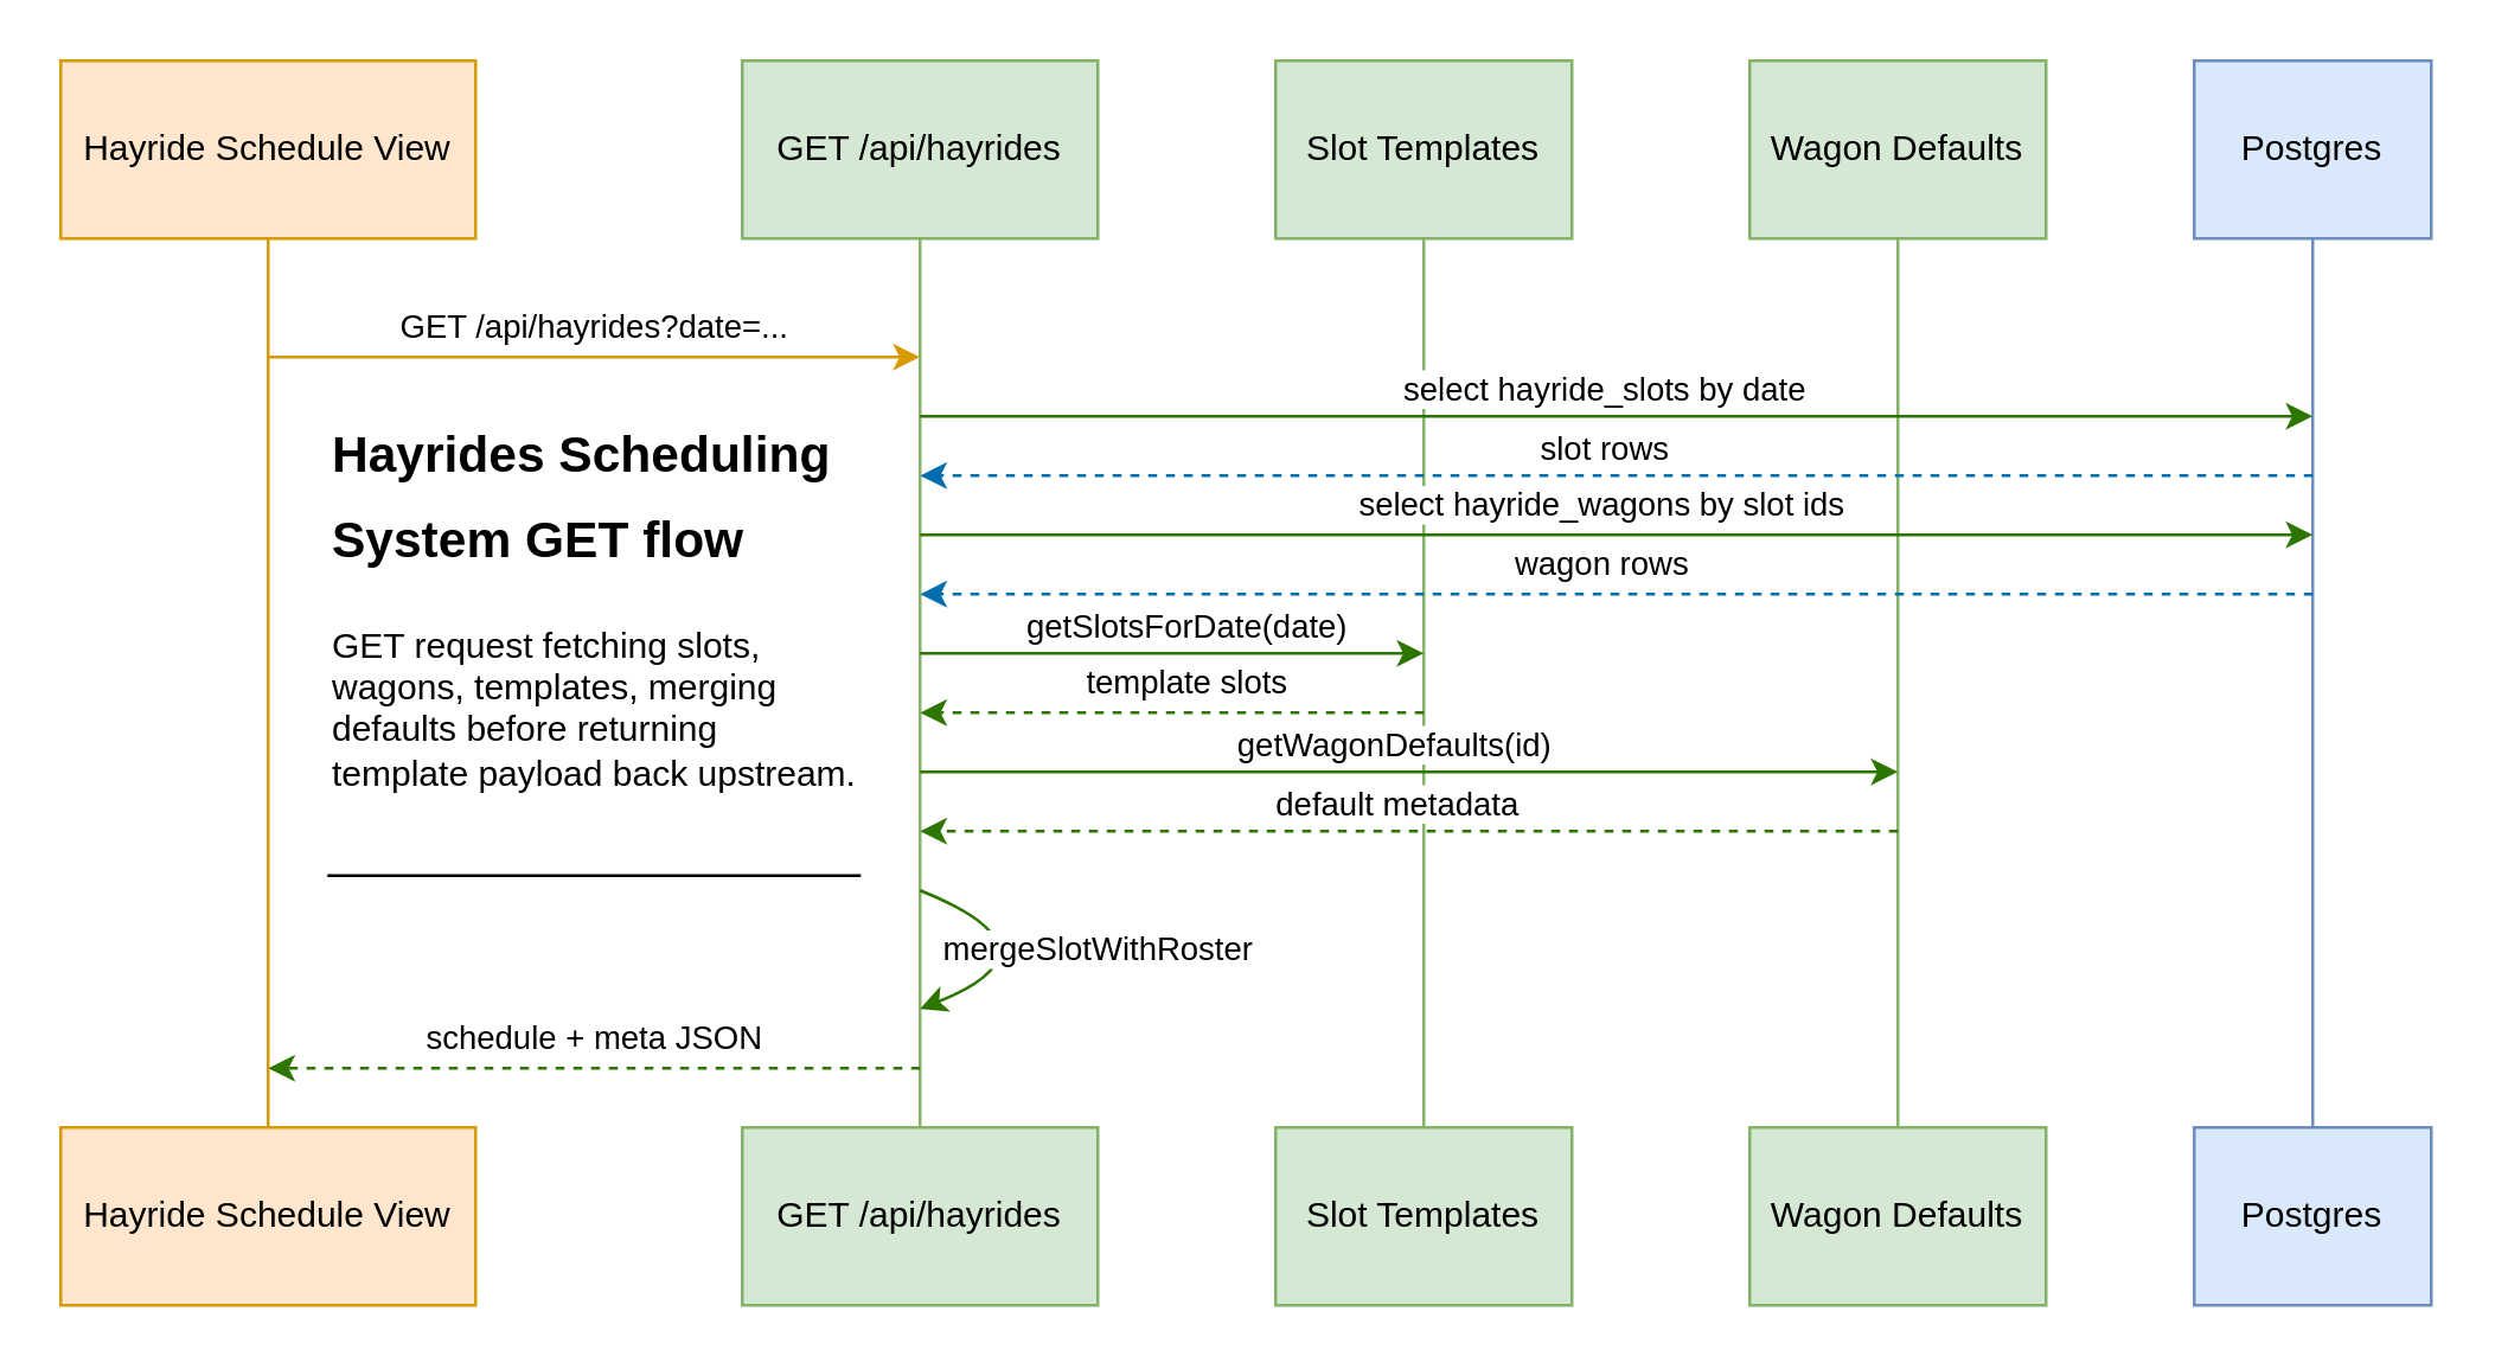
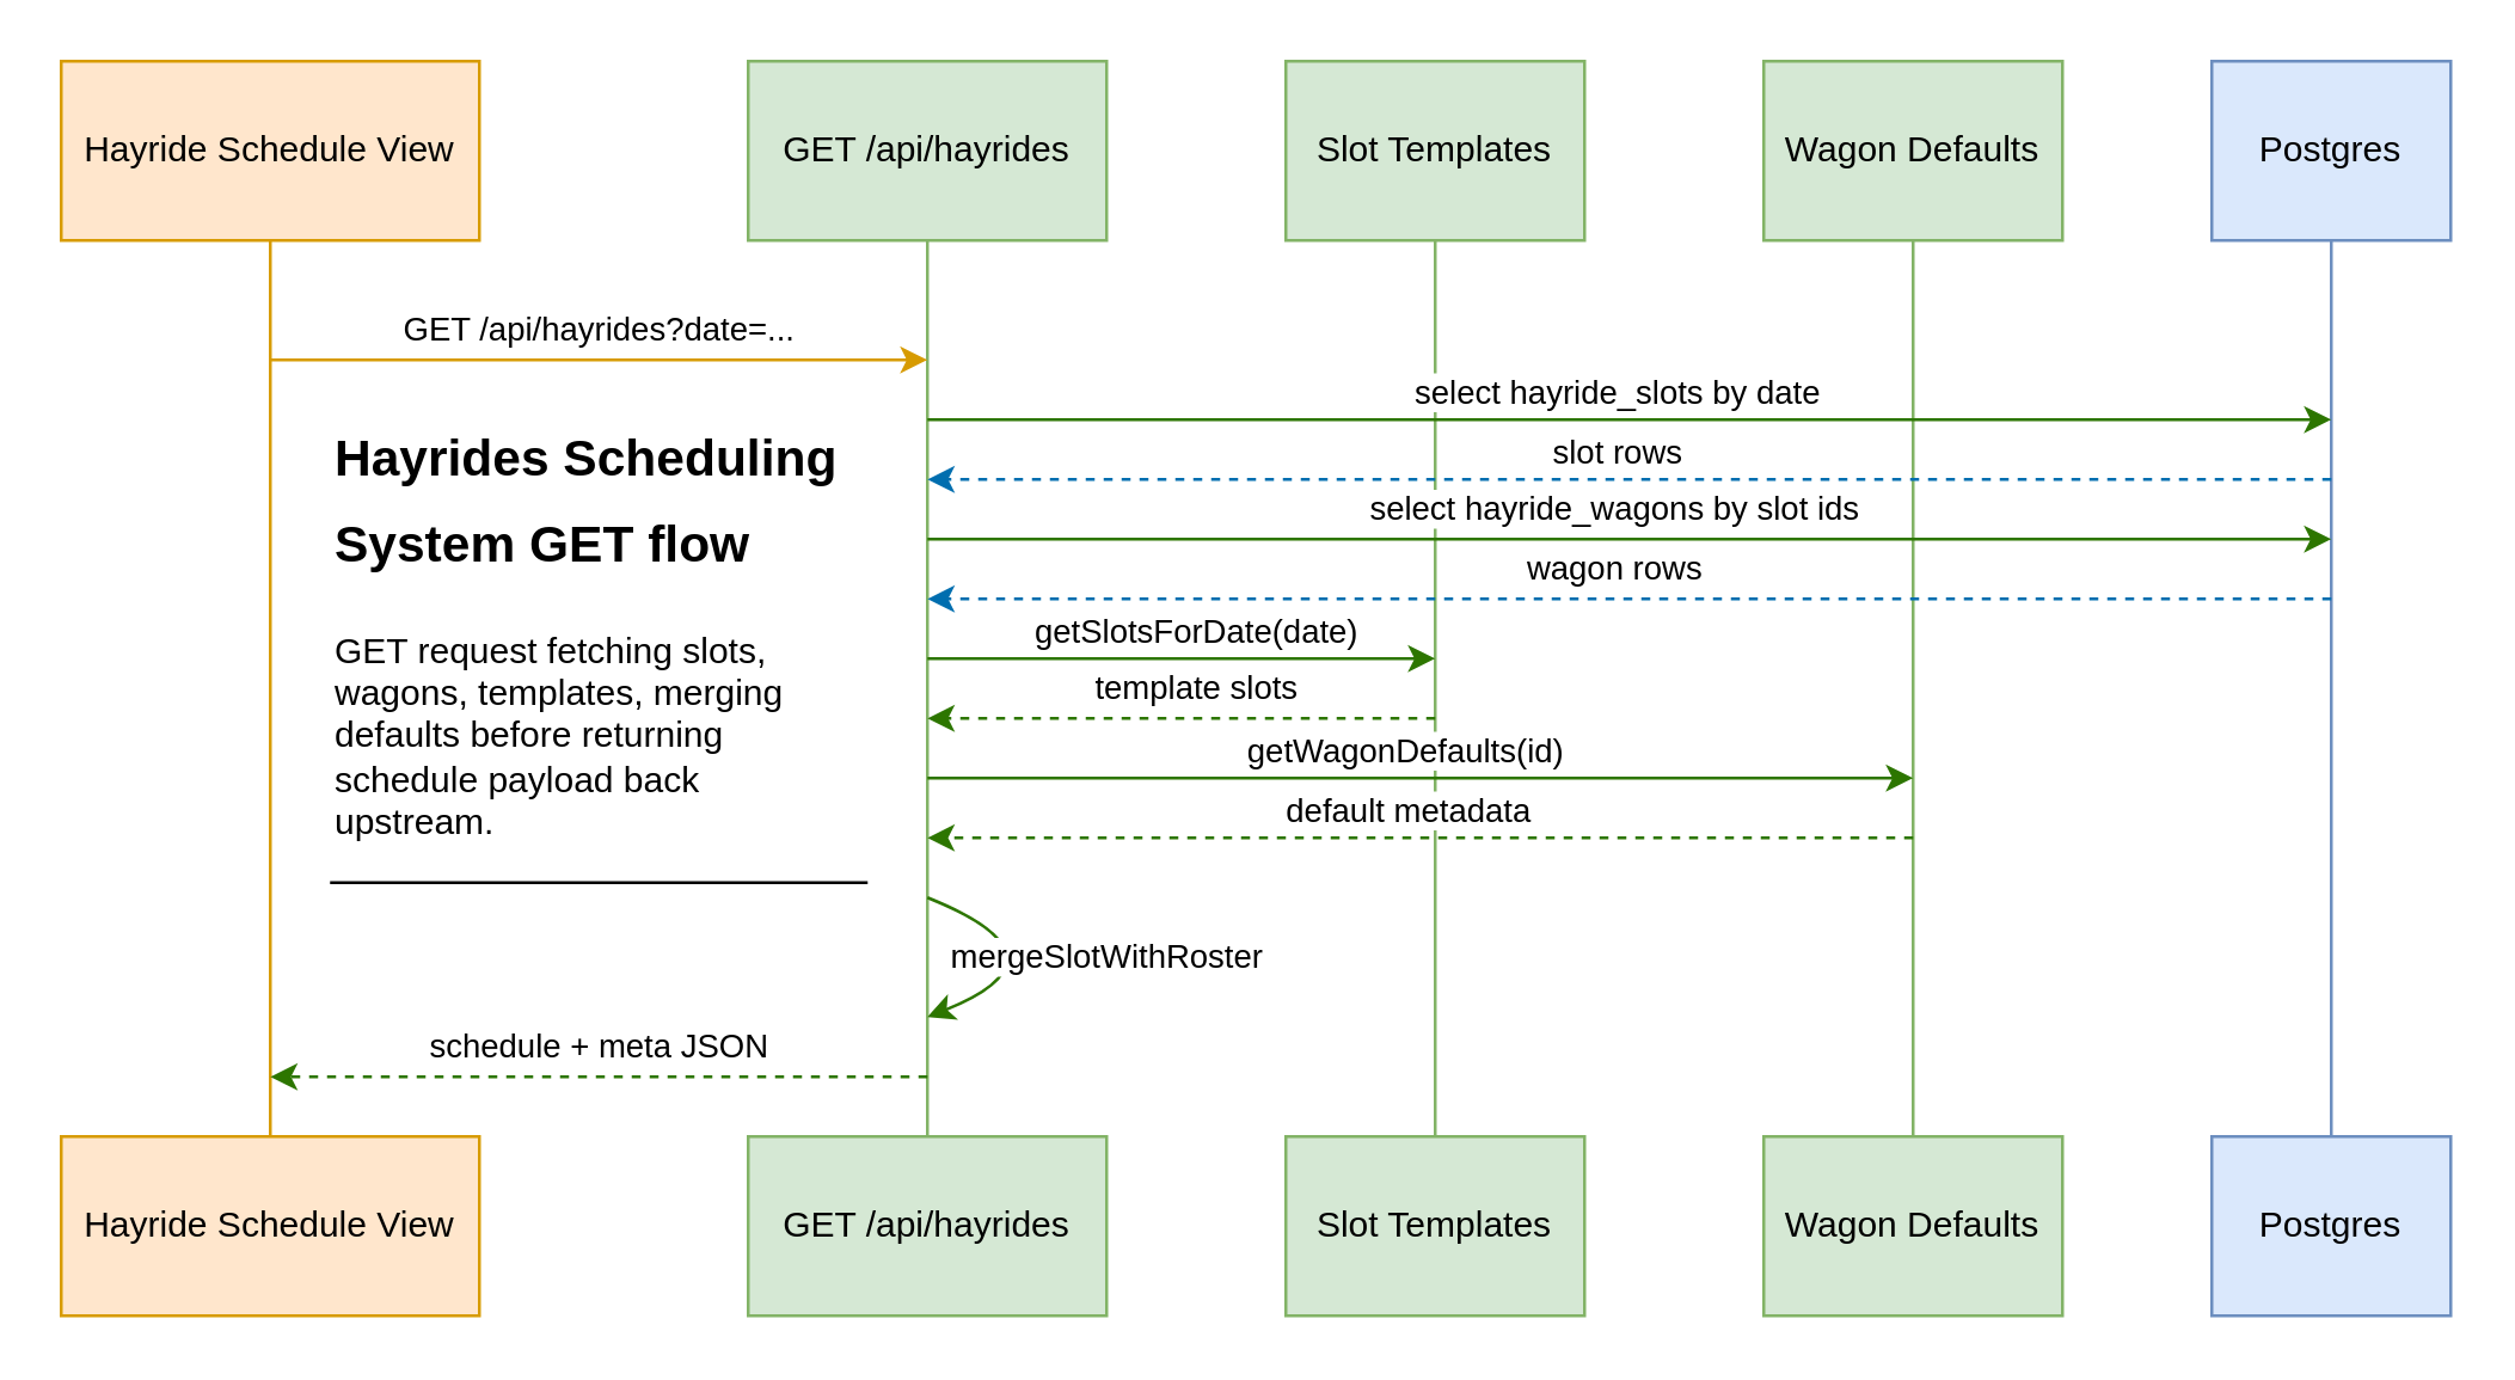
- <mxCell id="33" value="&lt;h1 style=&quot;margin-top: 0px;&quot;&gt;&lt;span style=&quot;font-size: 17px; text-align: center;&quot;&gt;Hayrides Scheduling System GET flow&lt;/span&gt;&lt;/h1&gt;&lt;p&gt;GET request fetching slots, wagons, templates, merging defaults before returning template payload back upstream.&lt;/p&gt;" style="text;html=1;whiteSpace=wrap;overflow=hidden;rounded=0;" vertex="1" parent="1"><mxGeometry x="110" y="130" width="180" height="210" as="geometry" /></mxCell>
+ <mxCell id="33" value="&lt;h1 style=&quot;margin-top: 0px;&quot;&gt;&lt;span style=&quot;font-size: 17px; text-align: center;&quot;&gt;Hayrides Scheduling System GET flow&lt;/span&gt;&lt;/h1&gt;&lt;p&gt;GET request fetching slots, wagons, templates, merging defaults before returning schedule payload back upstream.&lt;/p&gt;" style="text;html=1;whiteSpace=wrap;overflow=hidden;rounded=0;" vertex="1" parent="1"><mxGeometry x="110" y="130" width="180" height="210" as="geometry" /></mxCell>
